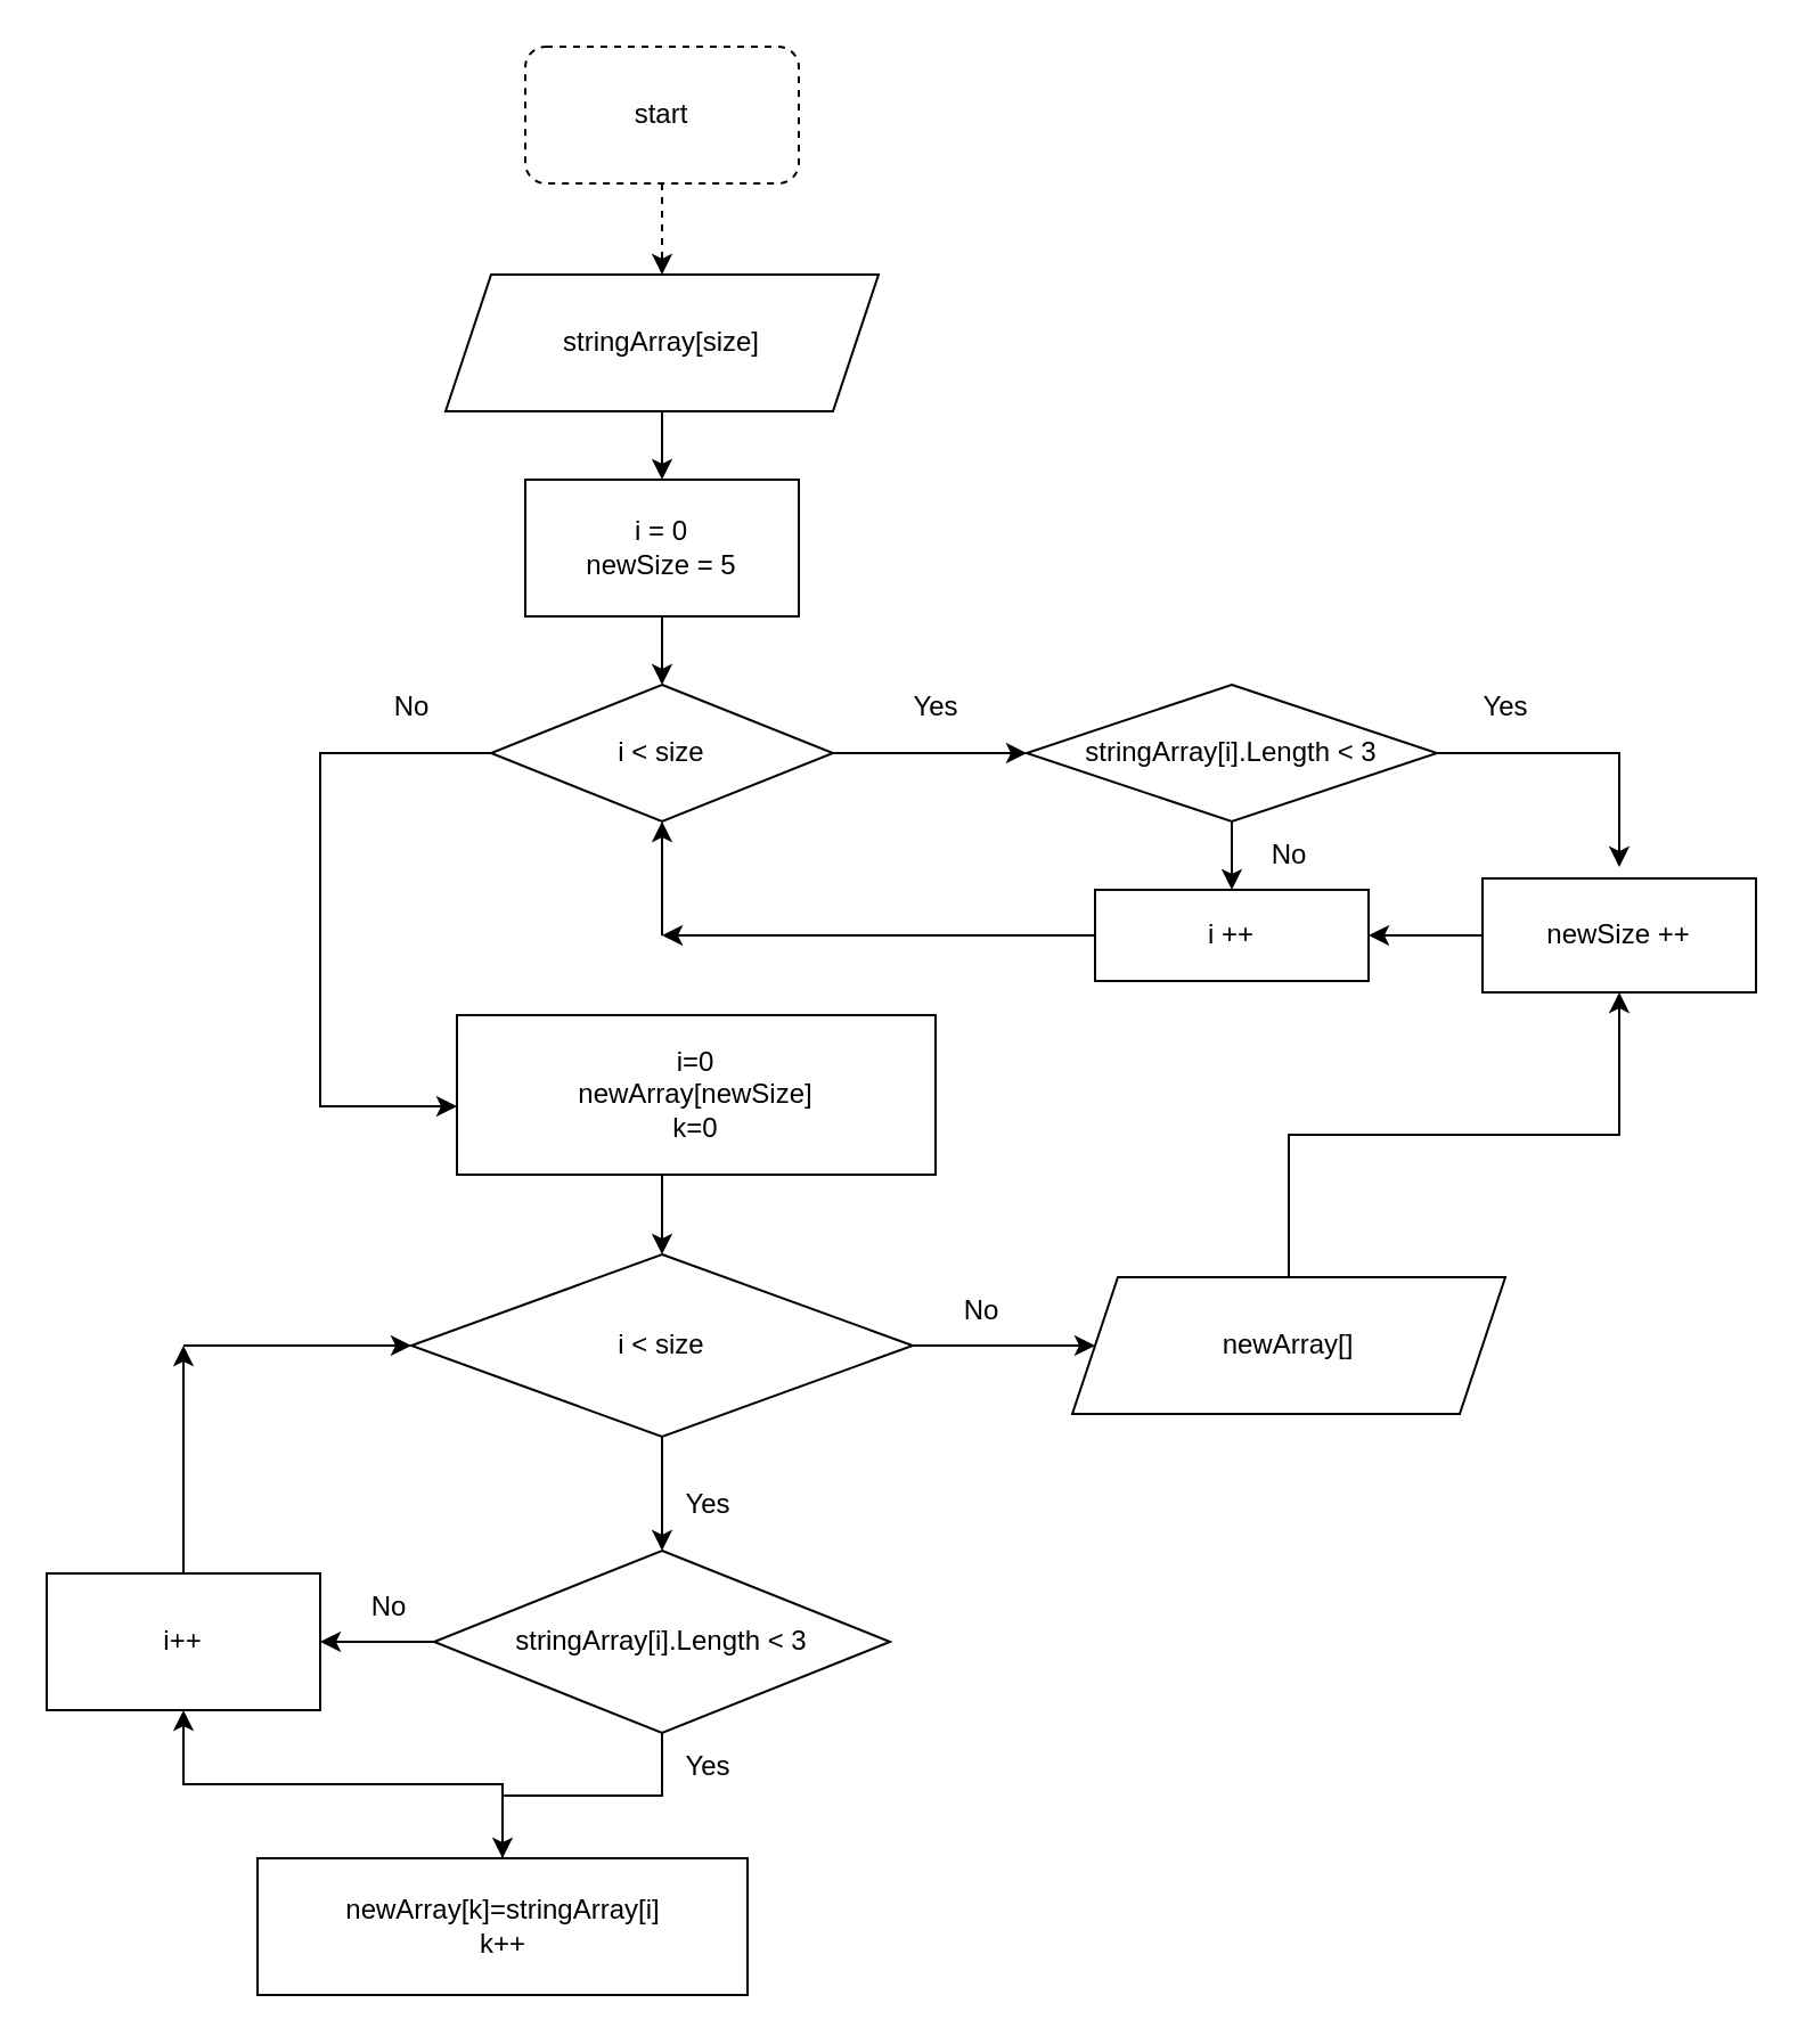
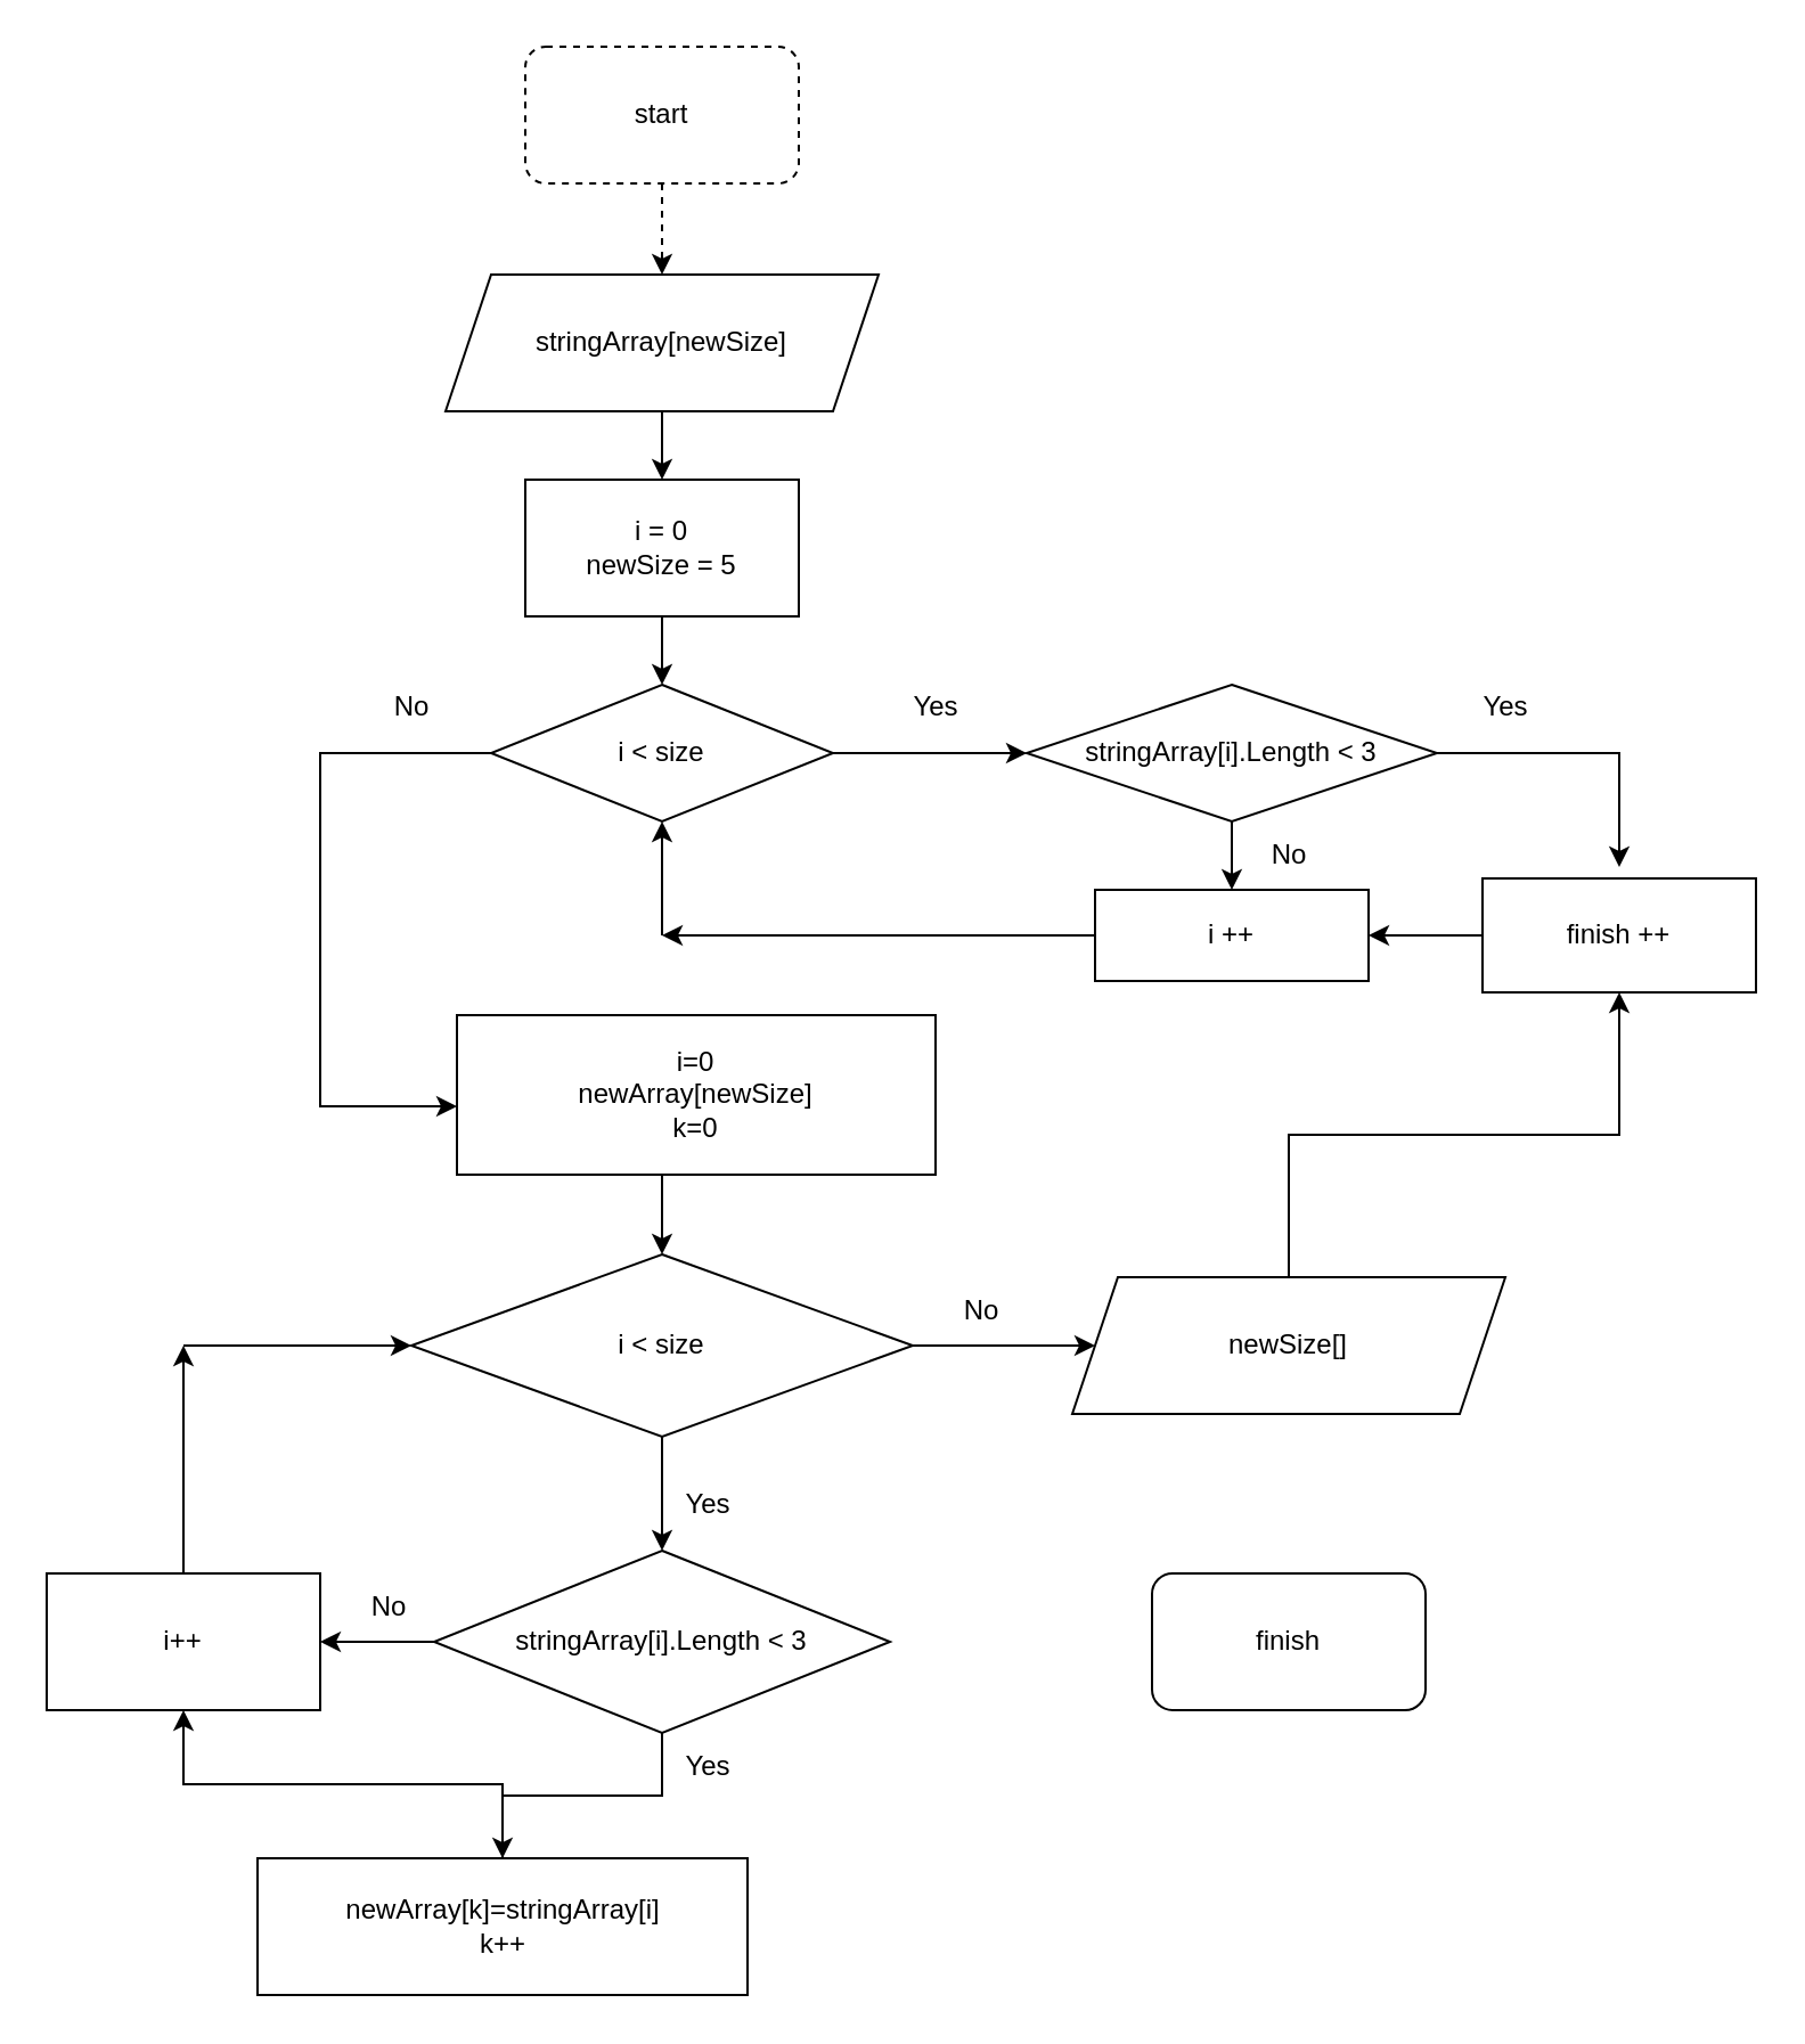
- <mxCell id="5" value="stringArray[size]" style="shape=parallelogram;perimeter=parallelogramPerimeter;whiteSpace=wrap;html=1;fixedSize=1;" vertex="1" parent="1"><mxGeometry x="195" y="120" width="190" height="60" as="geometry" /></mxCell>
+ <mxCell id="5" value="stringArray[newSize]" style="shape=parallelogram;perimeter=parallelogramPerimeter;whiteSpace=wrap;html=1;fixedSize=1;" vertex="1" parent="1"><mxGeometry x="195" y="120" width="190" height="60" as="geometry" /></mxCell>
- <mxCell id="34" value="newSize ++&lt;br&gt;" style="rounded=0;whiteSpace=wrap;html=1;" vertex="1" parent="1"><mxGeometry x="650" y="385" width="120" height="50" as="geometry" /></mxCell>
+ <mxCell id="34" value="finish ++&lt;br&gt;" style="rounded=0;whiteSpace=wrap;html=1;" vertex="1" parent="1"><mxGeometry x="650" y="385" width="120" height="50" as="geometry" /></mxCell>
- <mxCell id="17" value="newArray[]" style="shape=parallelogram;perimeter=parallelogramPerimeter;whiteSpace=wrap;html=1;fixedSize=1;" vertex="1" parent="1"><mxGeometry x="470" y="560" width="190" height="60" as="geometry" /></mxCell>
+ <mxCell id="17" value="newSize[]" style="shape=parallelogram;perimeter=parallelogramPerimeter;whiteSpace=wrap;html=1;fixedSize=1;" vertex="1" parent="1"><mxGeometry x="470" y="560" width="190" height="60" as="geometry" /></mxCell>
+ <mxCell id="41" value="finish" style="rounded=1;whiteSpace=wrap;html=1;" vertex="1" parent="1"><mxGeometry x="505" y="690" width="120" height="60" as="geometry" /></mxCell>
